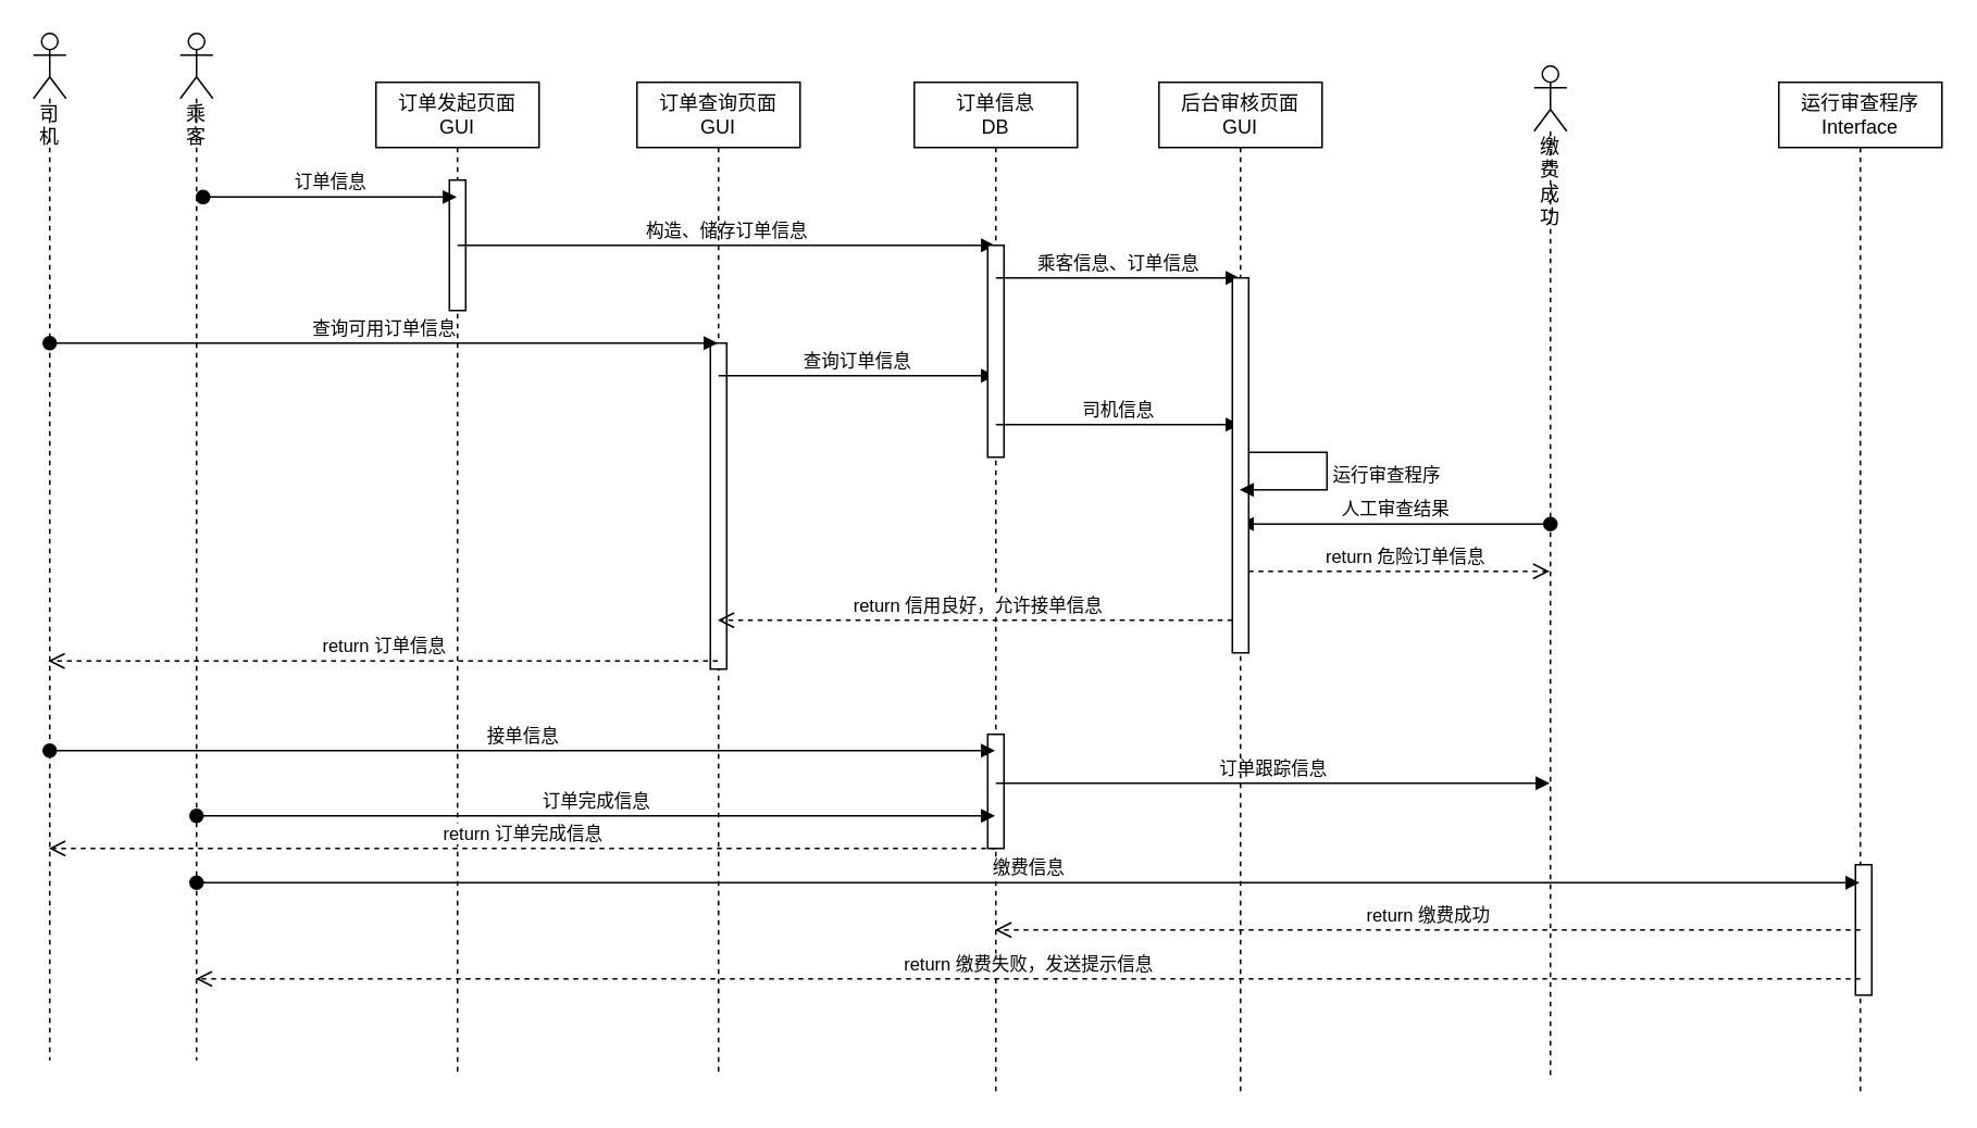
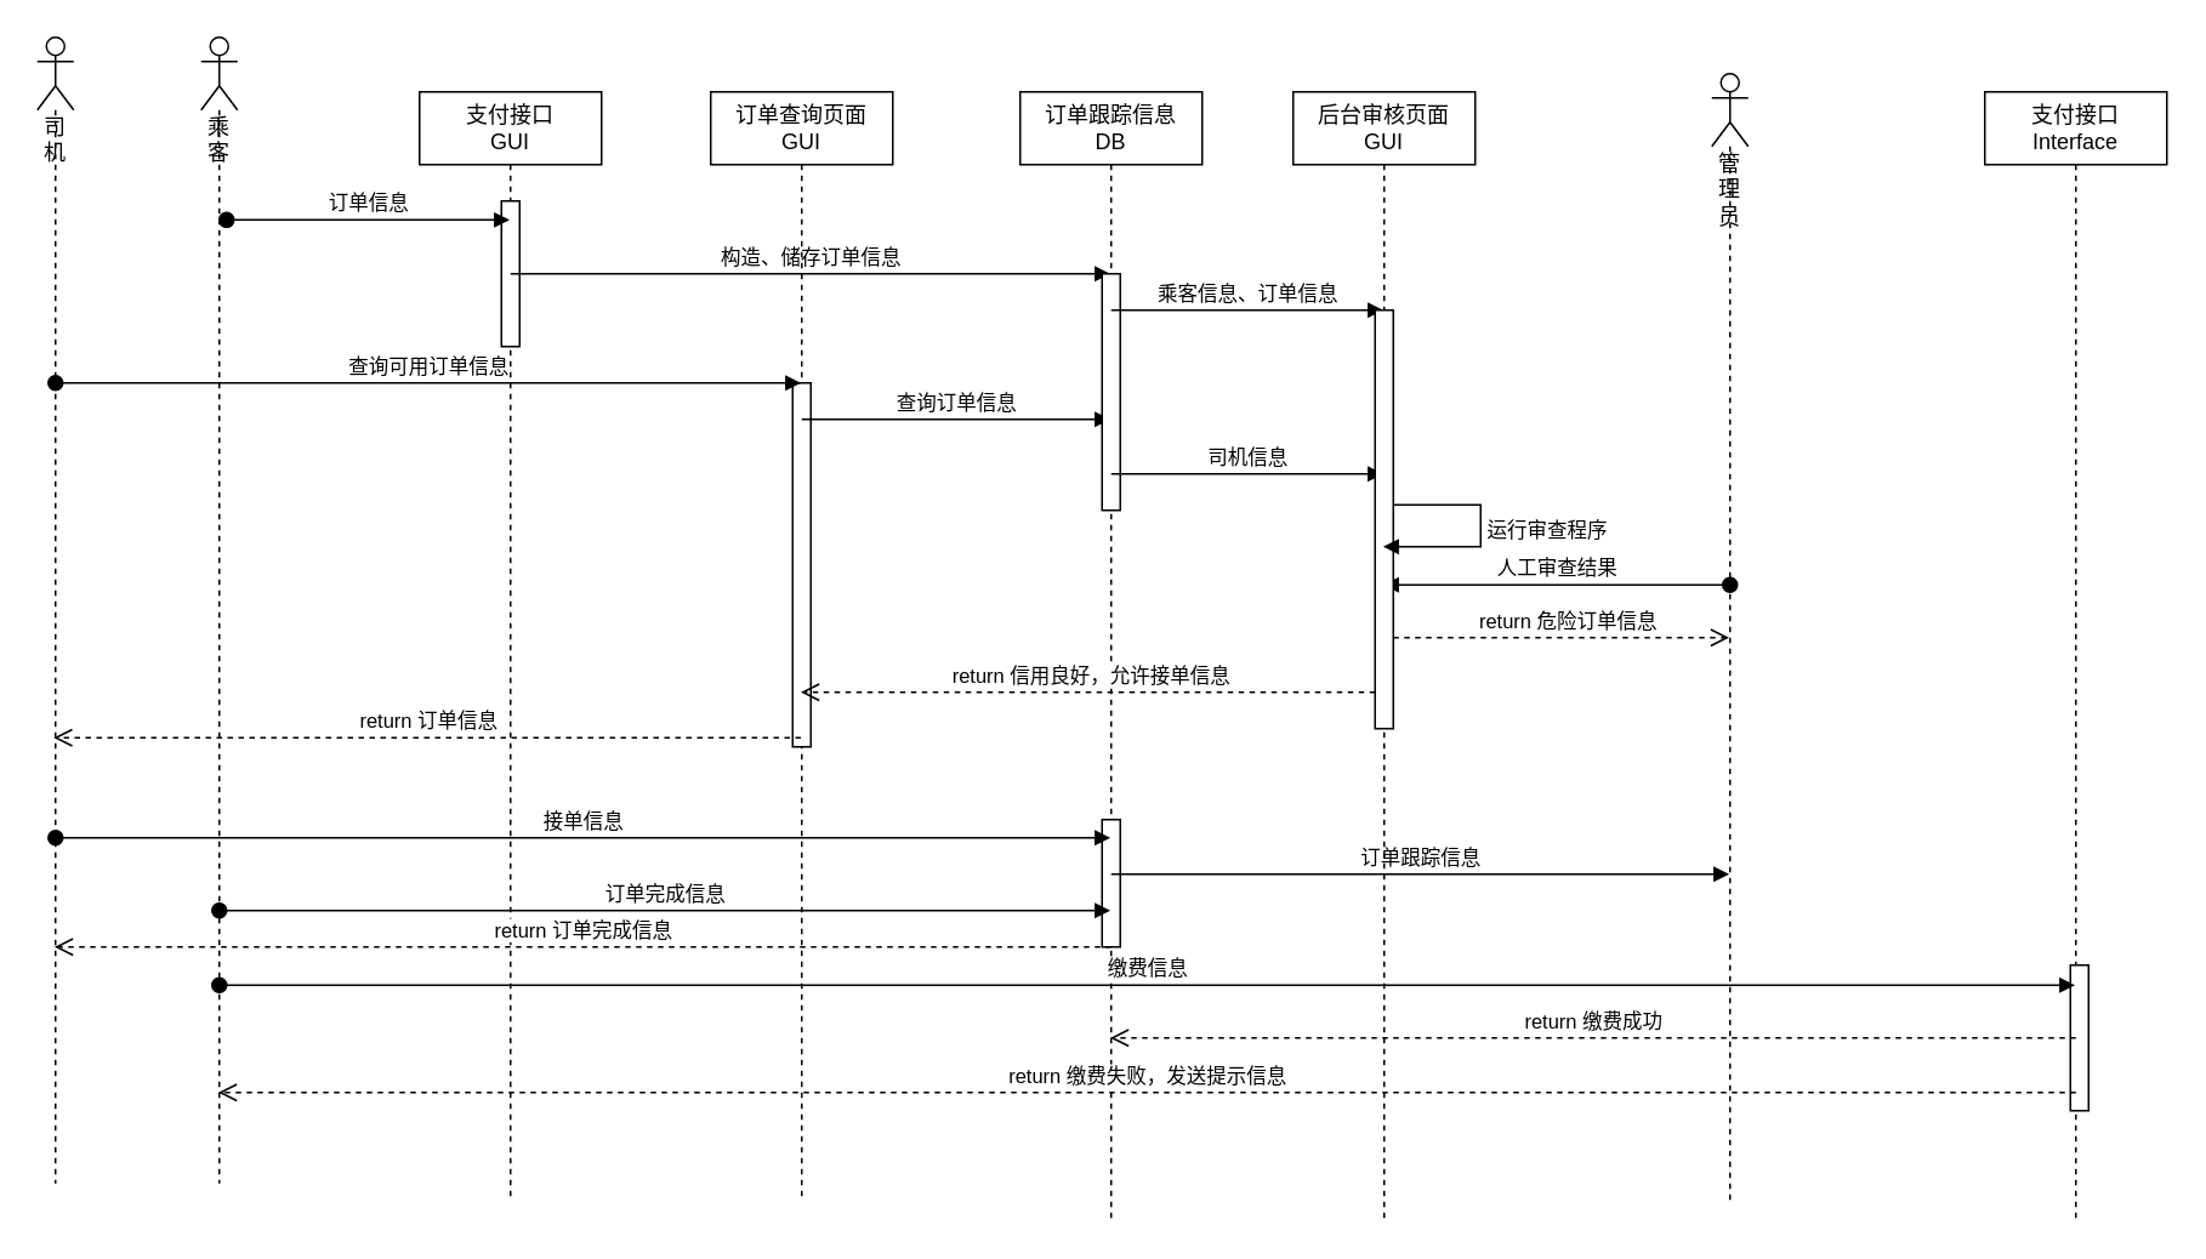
- <mxCell id="2" value="订单发起页面&lt;br&gt;GUI" style="shape=umlLifeline;perimeter=lifelinePerimeter;whiteSpace=wrap;html=1;container=1;collapsible=0;recursiveResize=0;outlineConnect=0;" vertex="1" parent="1"><mxGeometry x="230" y="50" width="100" height="610" as="geometry" /></mxCell>
+ <mxCell id="2" value="支付接口&lt;br&gt;GUI" style="shape=umlLifeline;perimeter=lifelinePerimeter;whiteSpace=wrap;html=1;container=1;collapsible=0;recursiveResize=0;outlineConnect=0;" vertex="1" parent="1"><mxGeometry x="230" y="50" width="100" height="610" as="geometry" /></mxCell>
- <mxCell id="8" value="订单信息&lt;br&gt;DB" style="shape=umlLifeline;perimeter=lifelinePerimeter;whiteSpace=wrap;html=1;container=1;collapsible=0;recursiveResize=0;outlineConnect=0;" vertex="1" parent="1"><mxGeometry x="560" y="50" width="100" height="620" as="geometry" /></mxCell>
+ <mxCell id="8" value="订单跟踪信息&lt;br&gt;DB" style="shape=umlLifeline;perimeter=lifelinePerimeter;whiteSpace=wrap;html=1;container=1;collapsible=0;recursiveResize=0;outlineConnect=0;" vertex="1" parent="1"><mxGeometry x="560" y="50" width="100" height="620" as="geometry" /></mxCell>
- <mxCell id="16" value="运行审查程序&lt;br&gt;Interface" style="shape=umlLifeline;perimeter=lifelinePerimeter;whiteSpace=wrap;html=1;container=1;collapsible=0;recursiveResize=0;outlineConnect=0;" vertex="1" parent="1"><mxGeometry x="1090" y="50" width="100" height="620" as="geometry" /></mxCell>
+ <mxCell id="16" value="支付接口&lt;br&gt;Interface" style="shape=umlLifeline;perimeter=lifelinePerimeter;whiteSpace=wrap;html=1;container=1;collapsible=0;recursiveResize=0;outlineConnect=0;" vertex="1" parent="1"><mxGeometry x="1090" y="50" width="100" height="620" as="geometry" /></mxCell>
- <mxCell id="24" value="缴费成功" style="shape=umlLifeline;participant=umlActor;perimeter=lifelinePerimeter;whiteSpace=wrap;html=1;container=1;collapsible=0;recursiveResize=0;verticalAlign=top;spacingTop=36;outlineConnect=0;" vertex="1" parent="1"><mxGeometry x="940" y="40" width="20" height="620" as="geometry" /></mxCell>
+ <mxCell id="24" value="管理员" style="shape=umlLifeline;participant=umlActor;perimeter=lifelinePerimeter;whiteSpace=wrap;html=1;container=1;collapsible=0;recursiveResize=0;verticalAlign=top;spacingTop=36;outlineConnect=0;" vertex="1" parent="1"><mxGeometry x="940" y="40" width="20" height="620" as="geometry" /></mxCell>
